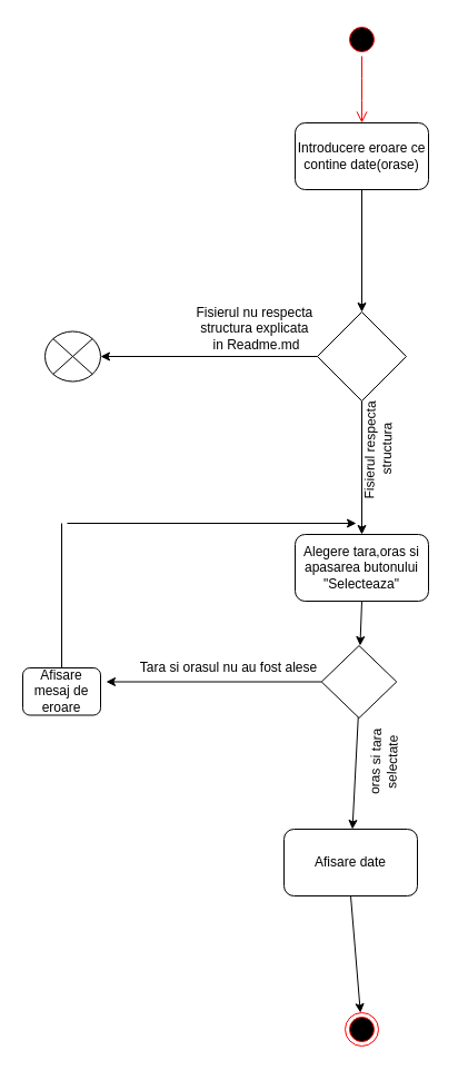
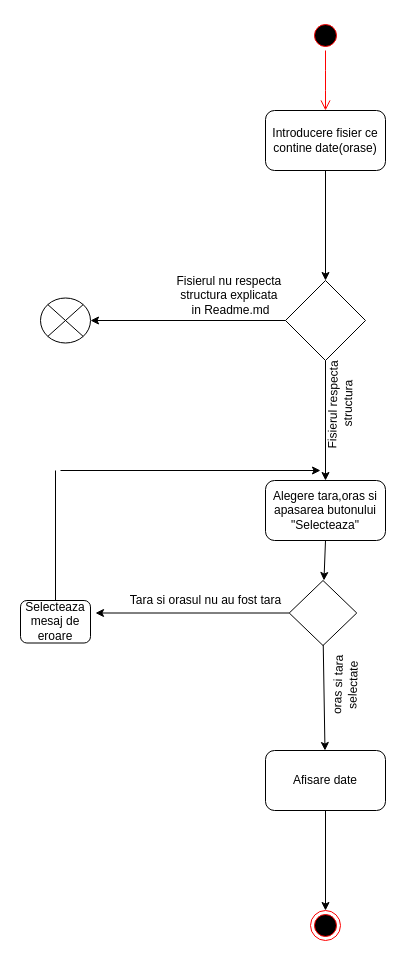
- <mxCell id="4" value="Introducere eroare ce contine date(orase)" style="rounded=1;whiteSpace=wrap;html=1;" vertex="1" parent="1"><mxGeometry x="265" y="110" width="120" height="60" as="geometry" /></mxCell>
+ <mxCell id="4" value="Introducere fisier ce contine date(orase)" style="rounded=1;whiteSpace=wrap;html=1;" vertex="1" parent="1"><mxGeometry x="265" y="110" width="120" height="60" as="geometry" /></mxCell>
- <mxCell id="18" value="Tara si orasul nu au fost alese" style="text;html=1;align=center;verticalAlign=middle;resizable=0;points=[];autosize=1;" vertex="1" parent="1"><mxGeometry x="120" y="590" width="170" height="20" as="geometry" /></mxCell>
+ <mxCell id="18" value="Tara si orasul nu au fost tara" style="text;html=1;align=center;verticalAlign=middle;resizable=0;points=[];autosize=1;" vertex="1" parent="1"><mxGeometry x="120" y="590" width="170" height="20" as="geometry" /></mxCell>
- <mxCell id="19" value="Afisare mesaj de eroare" style="rounded=1;whiteSpace=wrap;html=1;" vertex="1" parent="1"><mxGeometry x="20" y="600" width="70" height="42.5" as="geometry" /></mxCell>
+ <mxCell id="19" value="Selecteaza mesaj de eroare" style="rounded=1;whiteSpace=wrap;html=1;" vertex="1" parent="1"><mxGeometry x="20" y="600" width="70" height="42.5" as="geometry" /></mxCell>
- <mxCell id="15" value="Afisare date" style="rounded=1;whiteSpace=wrap;html=1;" vertex="1" parent="1"><mxGeometry x="255" y="745" width="120" height="60" as="geometry" /></mxCell>
+ <mxCell id="15" value="Afisare date" style="rounded=1;whiteSpace=wrap;html=1;" vertex="1" parent="1"><mxGeometry x="265" y="750" width="120" height="60" as="geometry" /></mxCell>
